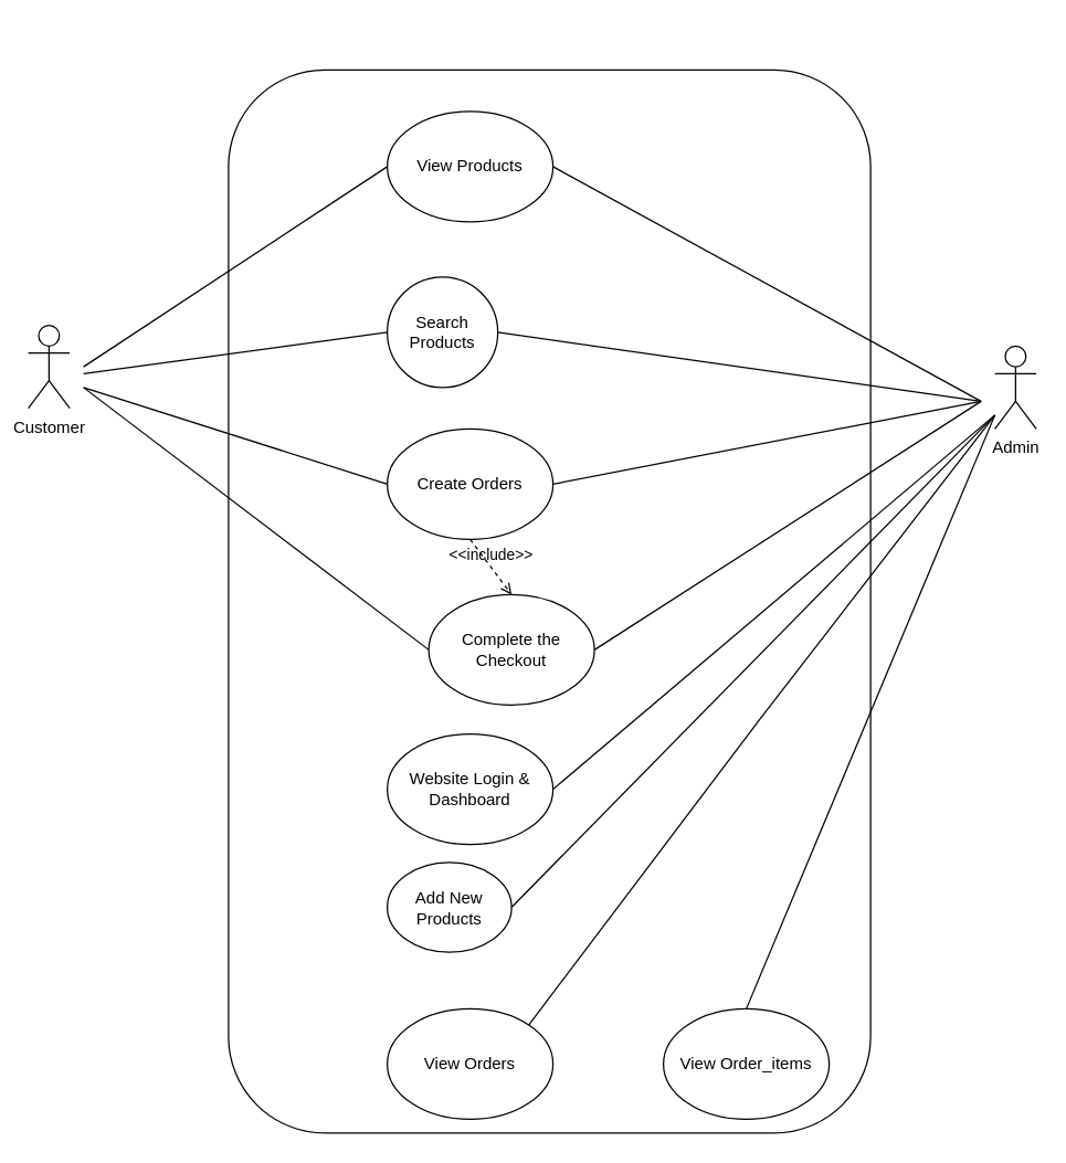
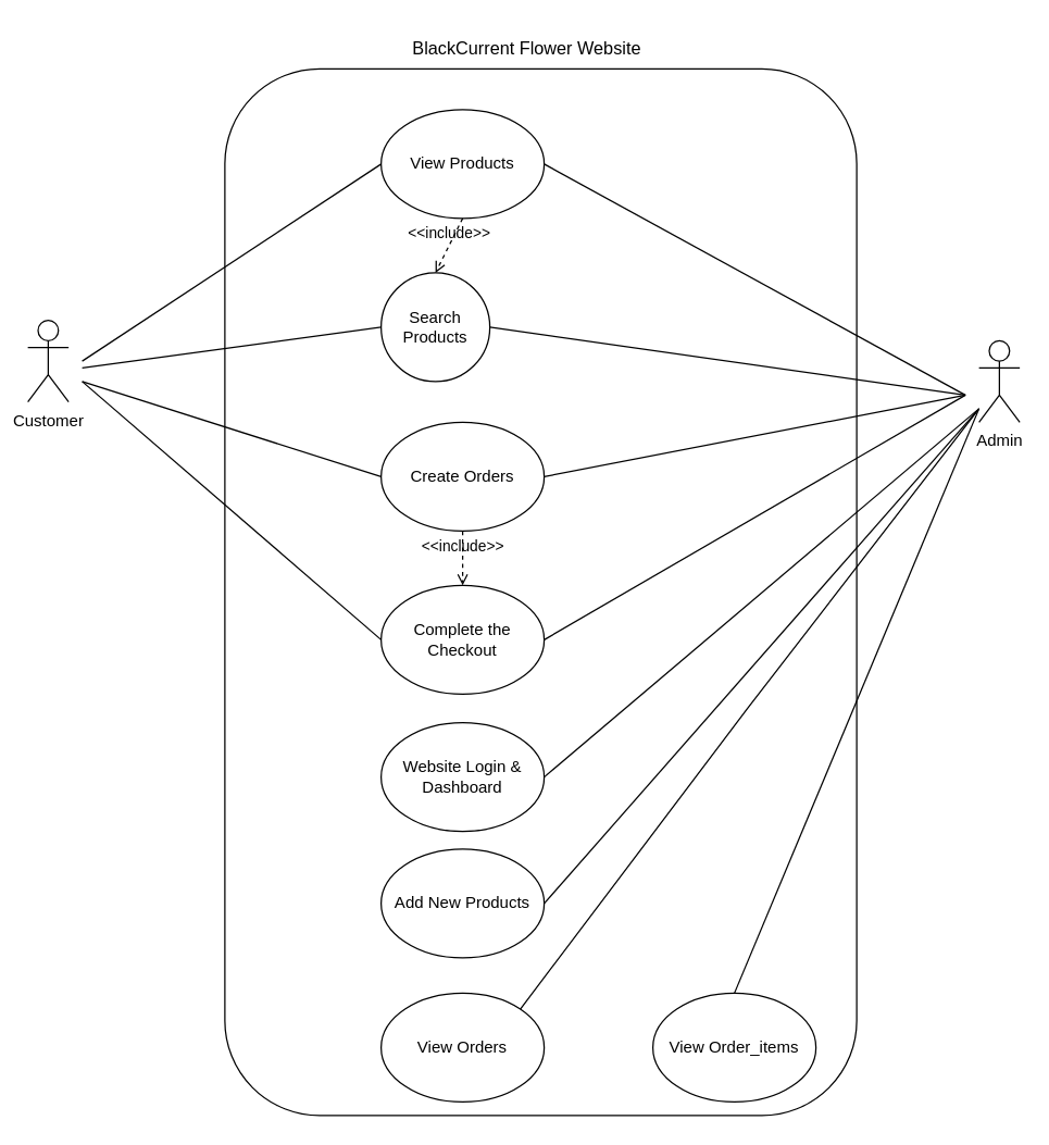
+ <mxCell id="27" value="&lt;font style=&quot;font-size: 13px;&quot;&gt;BlackCurrent Flower Website&lt;/font&gt;" style="text;html=1;strokeColor=none;fillColor=none;align=center;verticalAlign=middle;whiteSpace=wrap;rounded=0;" vertex="1" parent="1"><mxGeometry x="295" y="20" width="185" height="30" as="geometry" /></mxCell>
+ <mxCell id="13" value="&amp;lt;&amp;lt;include&amp;gt;&amp;gt;" style="html=1;verticalAlign=bottom;labelBackgroundColor=none;endArrow=open;endFill=0;dashed=1;rounded=0;entryX=0.5;entryY=0;entryDx=0;entryDy=0;exitX=0.5;exitY=1;exitDx=0;exitDy=0;" edge="1" parent="1" source="5" target="6"><mxGeometry width="160" relative="1" as="geometry"><mxPoint x="50" y="110" as="sourcePoint" /><mxPoint x="210" y="110" as="targetPoint" /></mxGeometry></mxCell>
- <mxCell id="8" value="Complete the Checkout" style="ellipse;whiteSpace=wrap;html=1;" vertex="1" parent="1"><mxGeometry x="310" y="430" width="120" height="80" as="geometry" /></mxCell>
+ <mxCell id="8" value="Complete the Checkout" style="ellipse;whiteSpace=wrap;html=1;" vertex="1" parent="1"><mxGeometry x="280" y="430" width="120" height="80" as="geometry" /></mxCell>
- <mxCell id="20" value="Add New Products" style="ellipse;whiteSpace=wrap;html=1;" vertex="1" parent="1"><mxGeometry x="280" y="624" width="90" height="65" as="geometry" /></mxCell>
+ <mxCell id="20" value="Add New Products" style="ellipse;whiteSpace=wrap;html=1;" vertex="1" parent="1"><mxGeometry x="280" y="624" width="120" height="80" as="geometry" /></mxCell>
